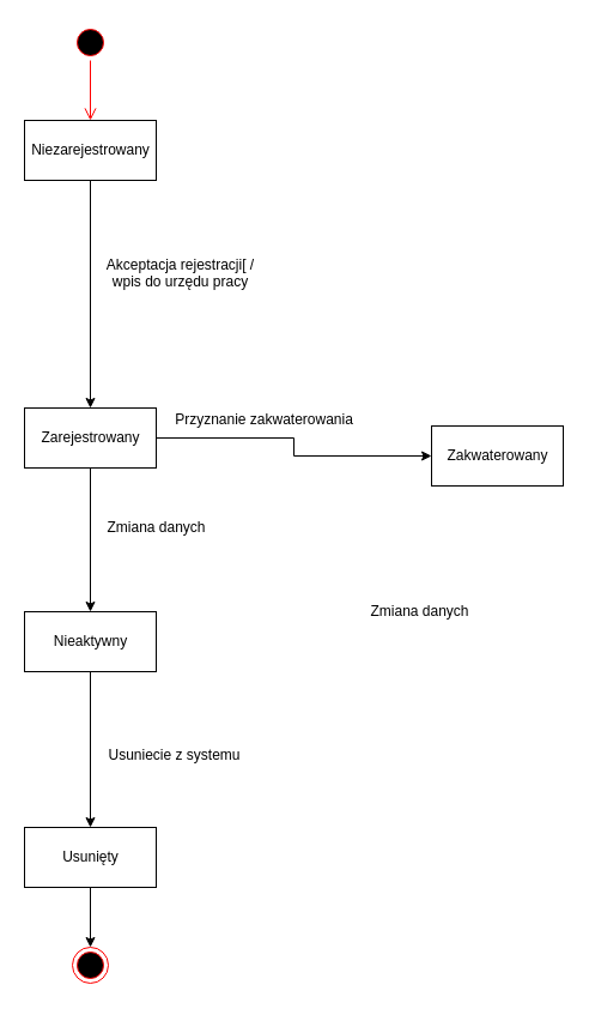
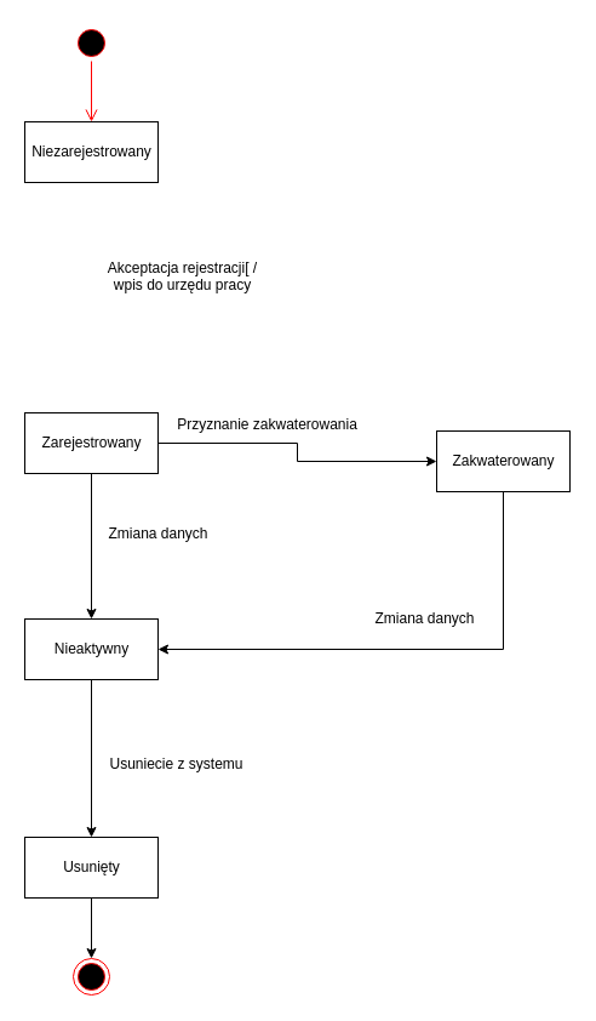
- <mxCell id="4" style="edgeStyle=orthogonalEdgeStyle;rounded=0;orthogonalLoop=1;jettySize=auto;html=1;exitX=0.5;exitY=1;exitDx=0;exitDy=0;" edge="1" parent="1" source="5" target="8"><mxGeometry relative="1" as="geometry" /></mxCell>
+ <mxCell id="9" style="edgeStyle=orthogonalEdgeStyle;rounded=0;orthogonalLoop=1;jettySize=auto;html=1;exitX=0.5;exitY=1;exitDx=0;exitDy=0;entryX=1;entryY=0.5;entryDx=0;entryDy=0;" edge="1" parent="1" source="10" target="12"><mxGeometry relative="1" as="geometry" /></mxCell>
